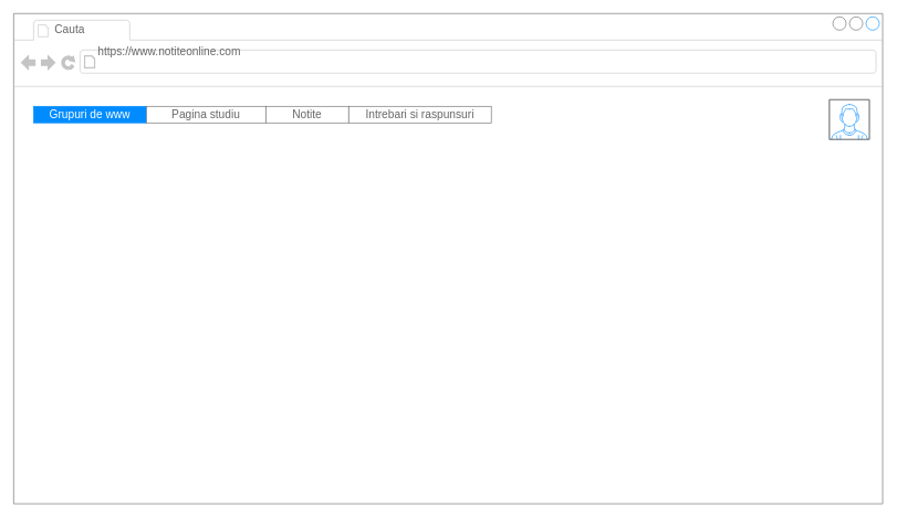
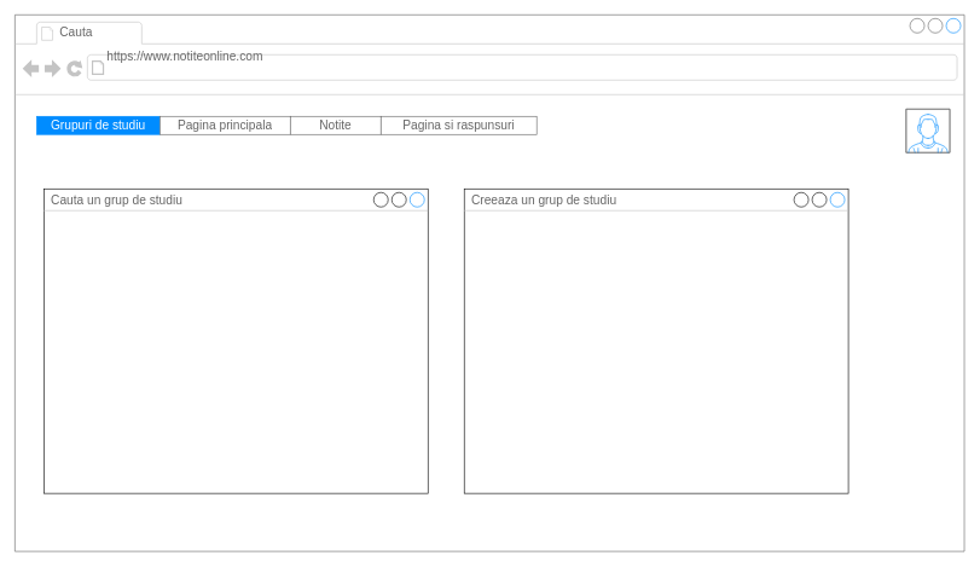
- <mxCell id="6" value="Grupuri de www" style="text;strokeColor=#008CFF;align=center;verticalAlign=middle;spacingLeft=10;spacingRight=10;overflow=hidden;points=[[0,0.5],[1,0.5]];portConstraint=eastwest;rotatable=0;whiteSpace=wrap;html=1;fillColor=#008CFF;fontColor=#ffffff;fontSize=17;" vertex="1" parent="5"><mxGeometry width="170" height="25" as="geometry" /></mxCell>
+ <mxCell id="6" value="Grupuri de studiu" style="text;strokeColor=#008CFF;align=center;verticalAlign=middle;spacingLeft=10;spacingRight=10;overflow=hidden;points=[[0,0.5],[1,0.5]];portConstraint=eastwest;rotatable=0;whiteSpace=wrap;html=1;fillColor=#008CFF;fontColor=#ffffff;fontSize=17;" vertex="1" parent="5"><mxGeometry width="170" height="25" as="geometry" /></mxCell>
- <mxCell id="7" value="&lt;span style=&quot;color: rgb(102, 102, 102); text-align: left;&quot;&gt;Pagina studiu&lt;/span&gt;" style="text;strokeColor=inherit;align=center;verticalAlign=middle;spacingLeft=10;spacingRight=10;overflow=hidden;points=[[0,0.5],[1,0.5]];portConstraint=eastwest;rotatable=0;whiteSpace=wrap;html=1;fillColor=inherit;fontColor=inherit;fontSize=17;" vertex="1" parent="5"><mxGeometry x="170" width="180" height="25" as="geometry" /></mxCell>
+ <mxCell id="7" value="&lt;span style=&quot;color: rgb(102, 102, 102); text-align: left;&quot;&gt;Pagina principala&lt;/span&gt;" style="text;strokeColor=inherit;align=center;verticalAlign=middle;spacingLeft=10;spacingRight=10;overflow=hidden;points=[[0,0.5],[1,0.5]];portConstraint=eastwest;rotatable=0;whiteSpace=wrap;html=1;fillColor=inherit;fontColor=inherit;fontSize=17;" vertex="1" parent="5"><mxGeometry x="170" width="180" height="25" as="geometry" /></mxCell>
- <mxCell id="9" value="&lt;span style=&quot;color: rgb(102, 102, 102); text-align: left;&quot;&gt;Intrebari si raspunsuri&lt;/span&gt;" style="text;strokeColor=inherit;align=center;verticalAlign=middle;spacingLeft=10;spacingRight=10;overflow=hidden;points=[[0,0.5],[1,0.5]];portConstraint=eastwest;rotatable=0;whiteSpace=wrap;html=1;fillColor=inherit;fontColor=inherit;fontSize=17;" vertex="1" parent="5"><mxGeometry x="475" width="215" height="25" as="geometry" /></mxCell>
+ <mxCell id="9" value="&lt;span style=&quot;color: rgb(102, 102, 102); text-align: left;&quot;&gt;Pagina si raspunsuri&lt;/span&gt;" style="text;strokeColor=inherit;align=center;verticalAlign=middle;spacingLeft=10;spacingRight=10;overflow=hidden;points=[[0,0.5],[1,0.5]];portConstraint=eastwest;rotatable=0;whiteSpace=wrap;html=1;fillColor=inherit;fontColor=inherit;fontSize=17;" vertex="1" parent="5"><mxGeometry x="475" width="215" height="25" as="geometry" /></mxCell>
+ <mxCell id="10" value="Cauta un grup de studiu" style="strokeWidth=1;shadow=0;dashed=0;align=center;html=1;shape=mxgraph.mockup.containers.window;align=left;verticalAlign=top;spacingLeft=8;strokeColor2=#008cff;strokeColor3=#c4c4c4;fontColor=#666666;mainText=;fontSize=17;labelBackgroundColor=none;whiteSpace=wrap;" vertex="1" parent="2"><mxGeometry x="40" y="240" width="530" height="420" as="geometry" /></mxCell>
+ <mxCell id="11" value="Creeaza un grup de studiu" style="strokeWidth=1;shadow=0;dashed=0;align=center;html=1;shape=mxgraph.mockup.containers.window;align=left;verticalAlign=top;spacingLeft=8;strokeColor2=#008cff;strokeColor3=#c4c4c4;fontColor=#666666;mainText=;fontSize=17;labelBackgroundColor=none;whiteSpace=wrap;" vertex="1" parent="2"><mxGeometry x="620" y="240" width="530" height="420" as="geometry" /></mxCell>
